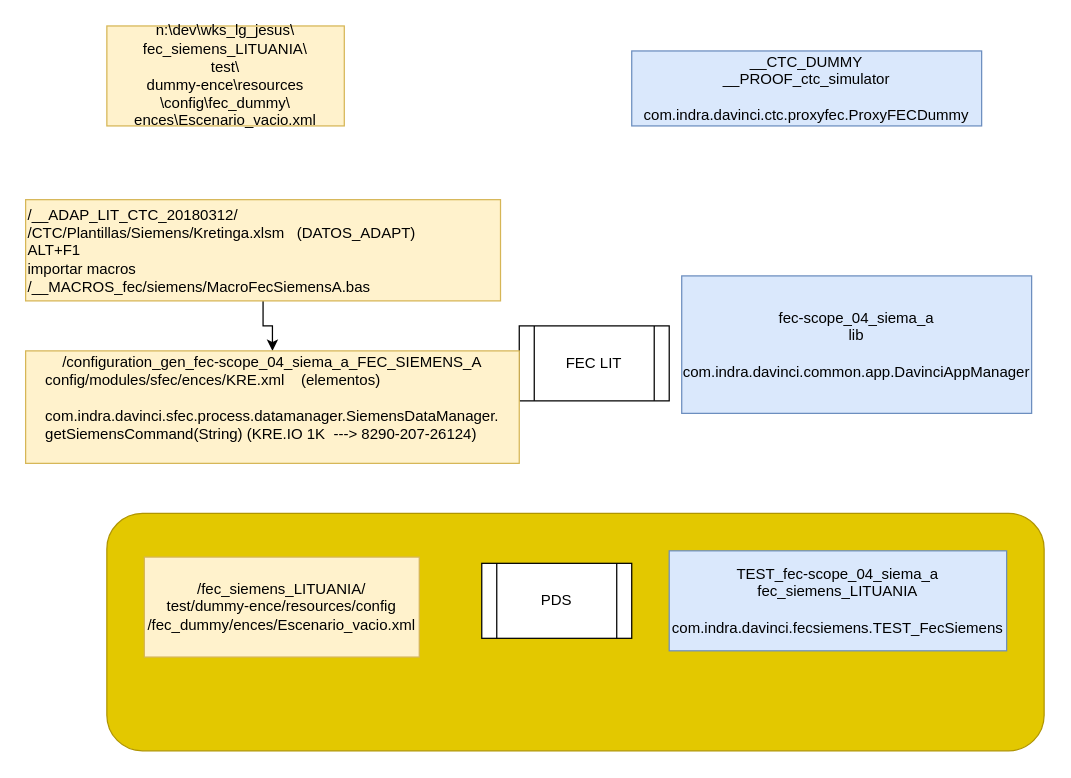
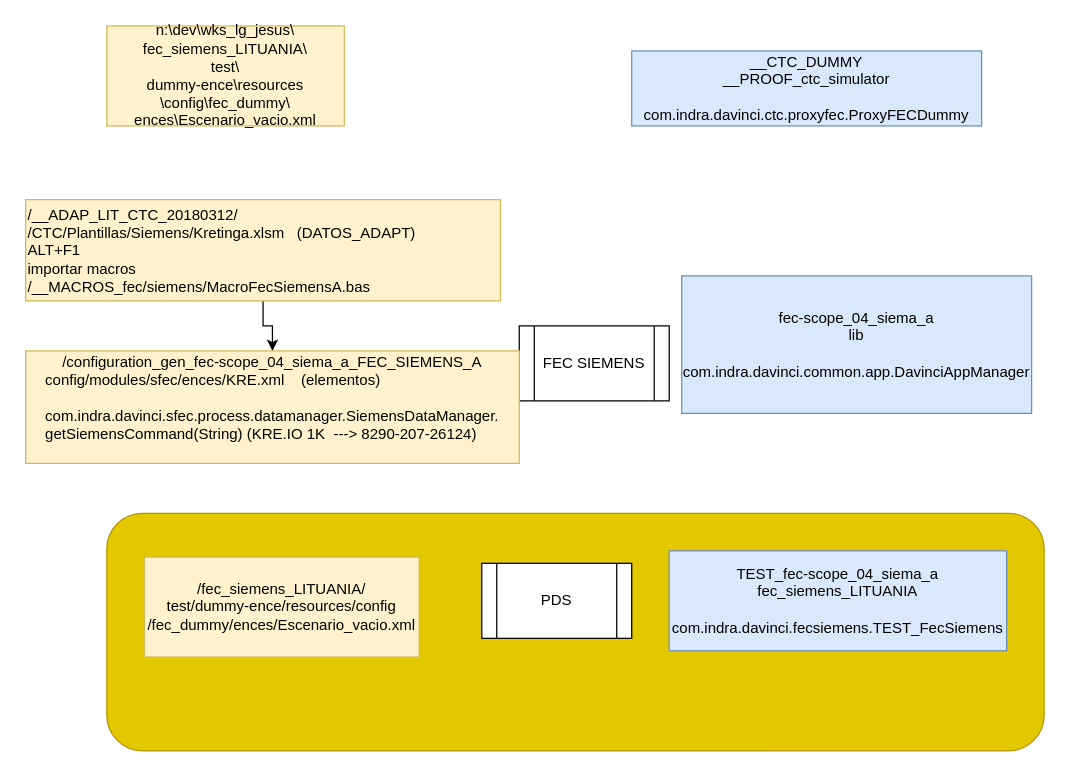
- <mxCell id="3" value="FEC LIT" style="shape=process;whiteSpace=wrap;html=1;backgroundOutline=1;" parent="1" vertex="1"><mxGeometry x="415" y="260" width="120" height="60" as="geometry" /></mxCell>
+ <mxCell id="3" value="FEC SIEMENS" style="shape=process;whiteSpace=wrap;html=1;backgroundOutline=1;" parent="1" vertex="1"><mxGeometry x="415" y="260" width="120" height="60" as="geometry" /></mxCell>
